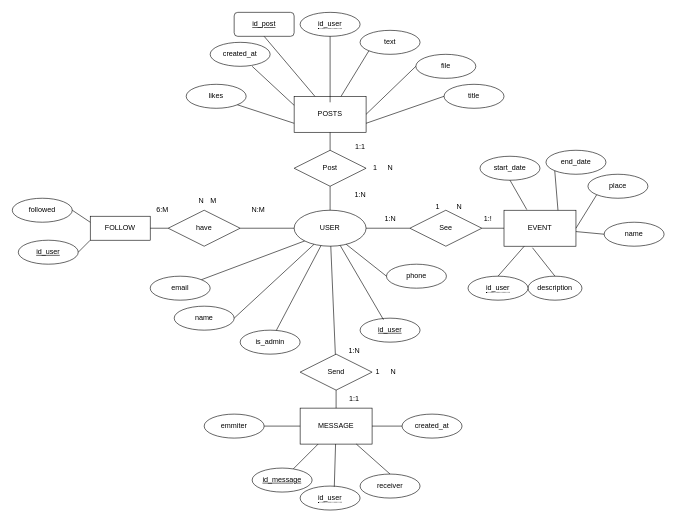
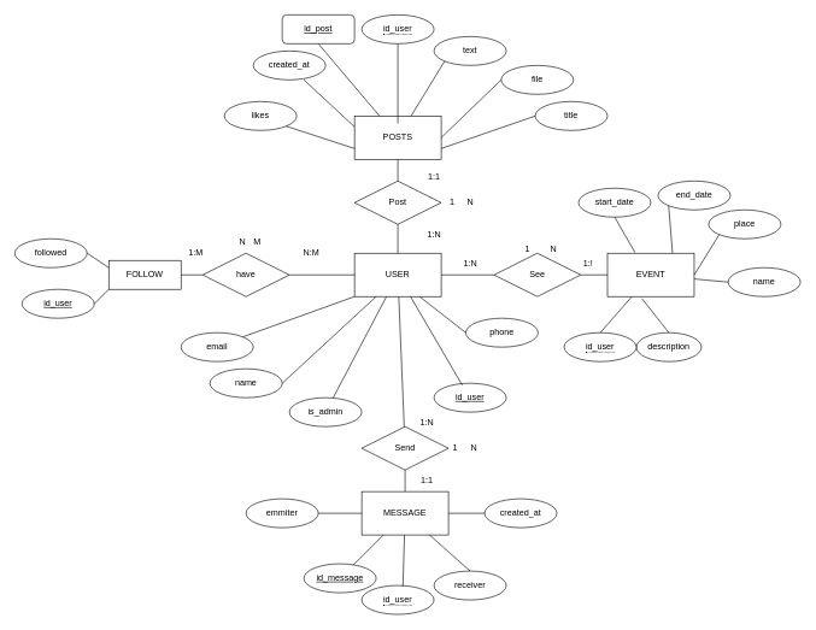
- <mxCell id="80" value="6:M" style="text;html=1;align=center;verticalAlign=middle;resizable=0;points=[];autosize=1;strokeColor=none;fillColor=none;" vertex="1" parent="1"><mxGeometry x="250" y="335" width="40" height="30" as="geometry" /></mxCell>
+ <mxCell id="80" value="1:M" style="text;html=1;align=center;verticalAlign=middle;resizable=0;points=[];autosize=1;strokeColor=none;fillColor=none;" vertex="1" parent="1"><mxGeometry x="250" y="335" width="40" height="30" as="geometry" /></mxCell>
- <mxCell id="3" value="USER" style="ellipse;whiteSpace=wrap;html=1;" parent="1" vertex="1"><mxGeometry x="490" y="350" width="120" height="60" as="geometry" /></mxCell>
+ <mxCell id="3" value="USER" style="rounded=0;whiteSpace=wrap;html=1;" parent="1" vertex="1"><mxGeometry x="490" y="350" width="120" height="60" as="geometry" /></mxCell>
